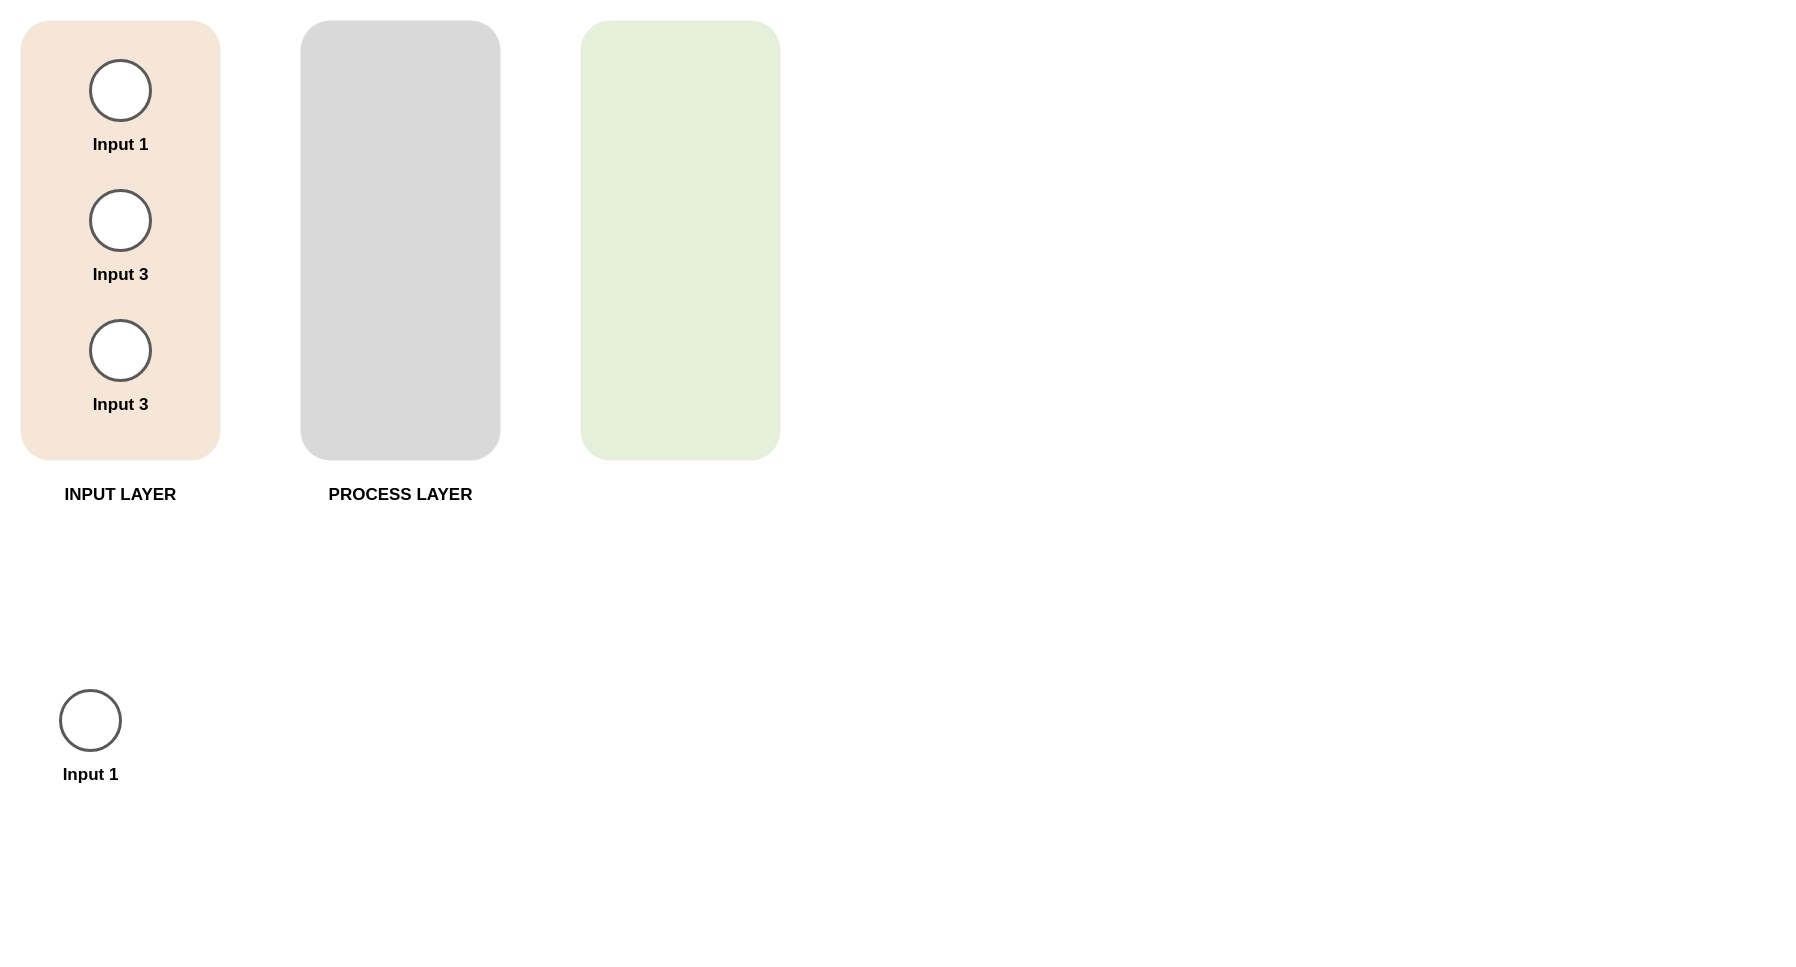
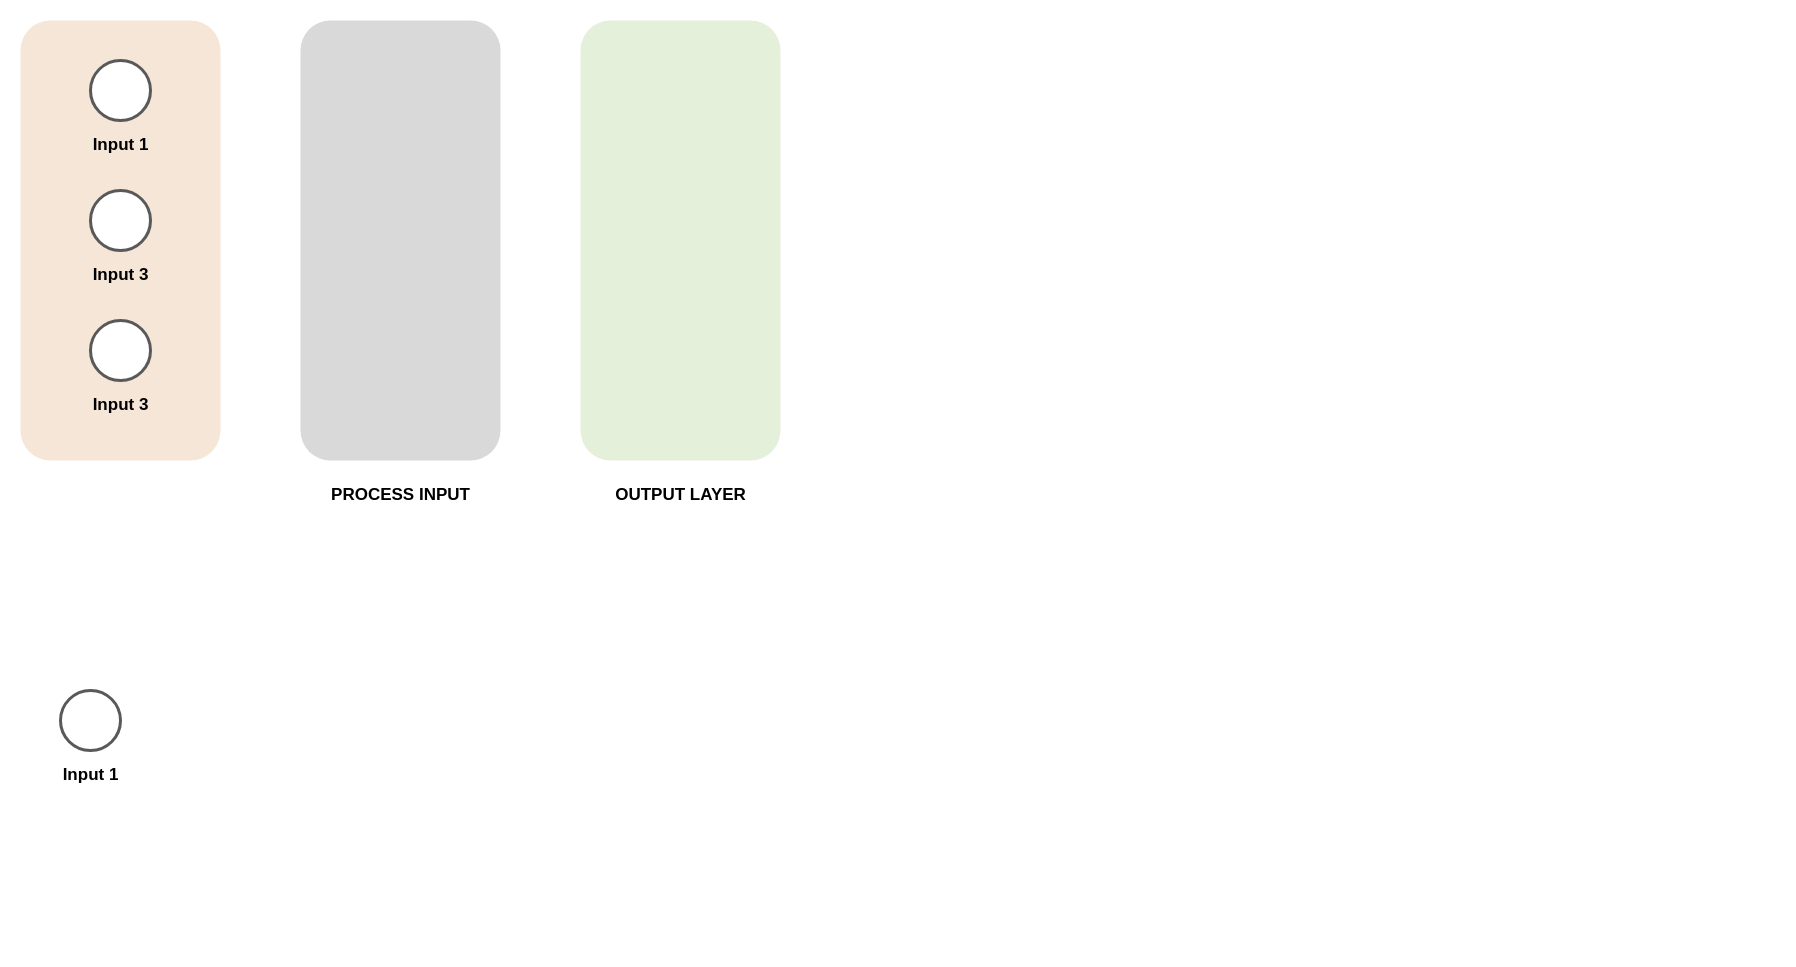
- <mxCell id="14" value="INPUT LAYER" style="text;html=1;align=center;verticalAlign=middle;resizable=0;points=[];autosize=1;strokeColor=none;fillColor=none;fontStyle=1;fontSize=17;" vertex="1" parent="1"><mxGeometry x="55" y="480" width="130" height="30" as="geometry" /></mxCell>
- <mxCell id="15" value="PROCESS LAYER" style="text;html=1;align=center;verticalAlign=middle;resizable=0;points=[];autosize=1;strokeColor=none;fillColor=none;fontStyle=1;fontSize=17;" vertex="1" parent="1"><mxGeometry x="315" y="480" width="170" height="30" as="geometry" /></mxCell>
+ <mxCell id="15" value="PROCESS INPUT" style="text;html=1;align=center;verticalAlign=middle;resizable=0;points=[];autosize=1;strokeColor=none;fillColor=none;fontStyle=1;fontSize=17;" vertex="1" parent="1"><mxGeometry x="315" y="480" width="170" height="30" as="geometry" /></mxCell>
+ <mxCell id="16" value="OUTPUT LAYER" style="text;html=1;align=center;verticalAlign=middle;resizable=0;points=[];autosize=1;strokeColor=none;fillColor=none;fontStyle=1;fontSize=17;" vertex="1" parent="1"><mxGeometry x="605" y="480" width="150" height="30" as="geometry" /></mxCell>
